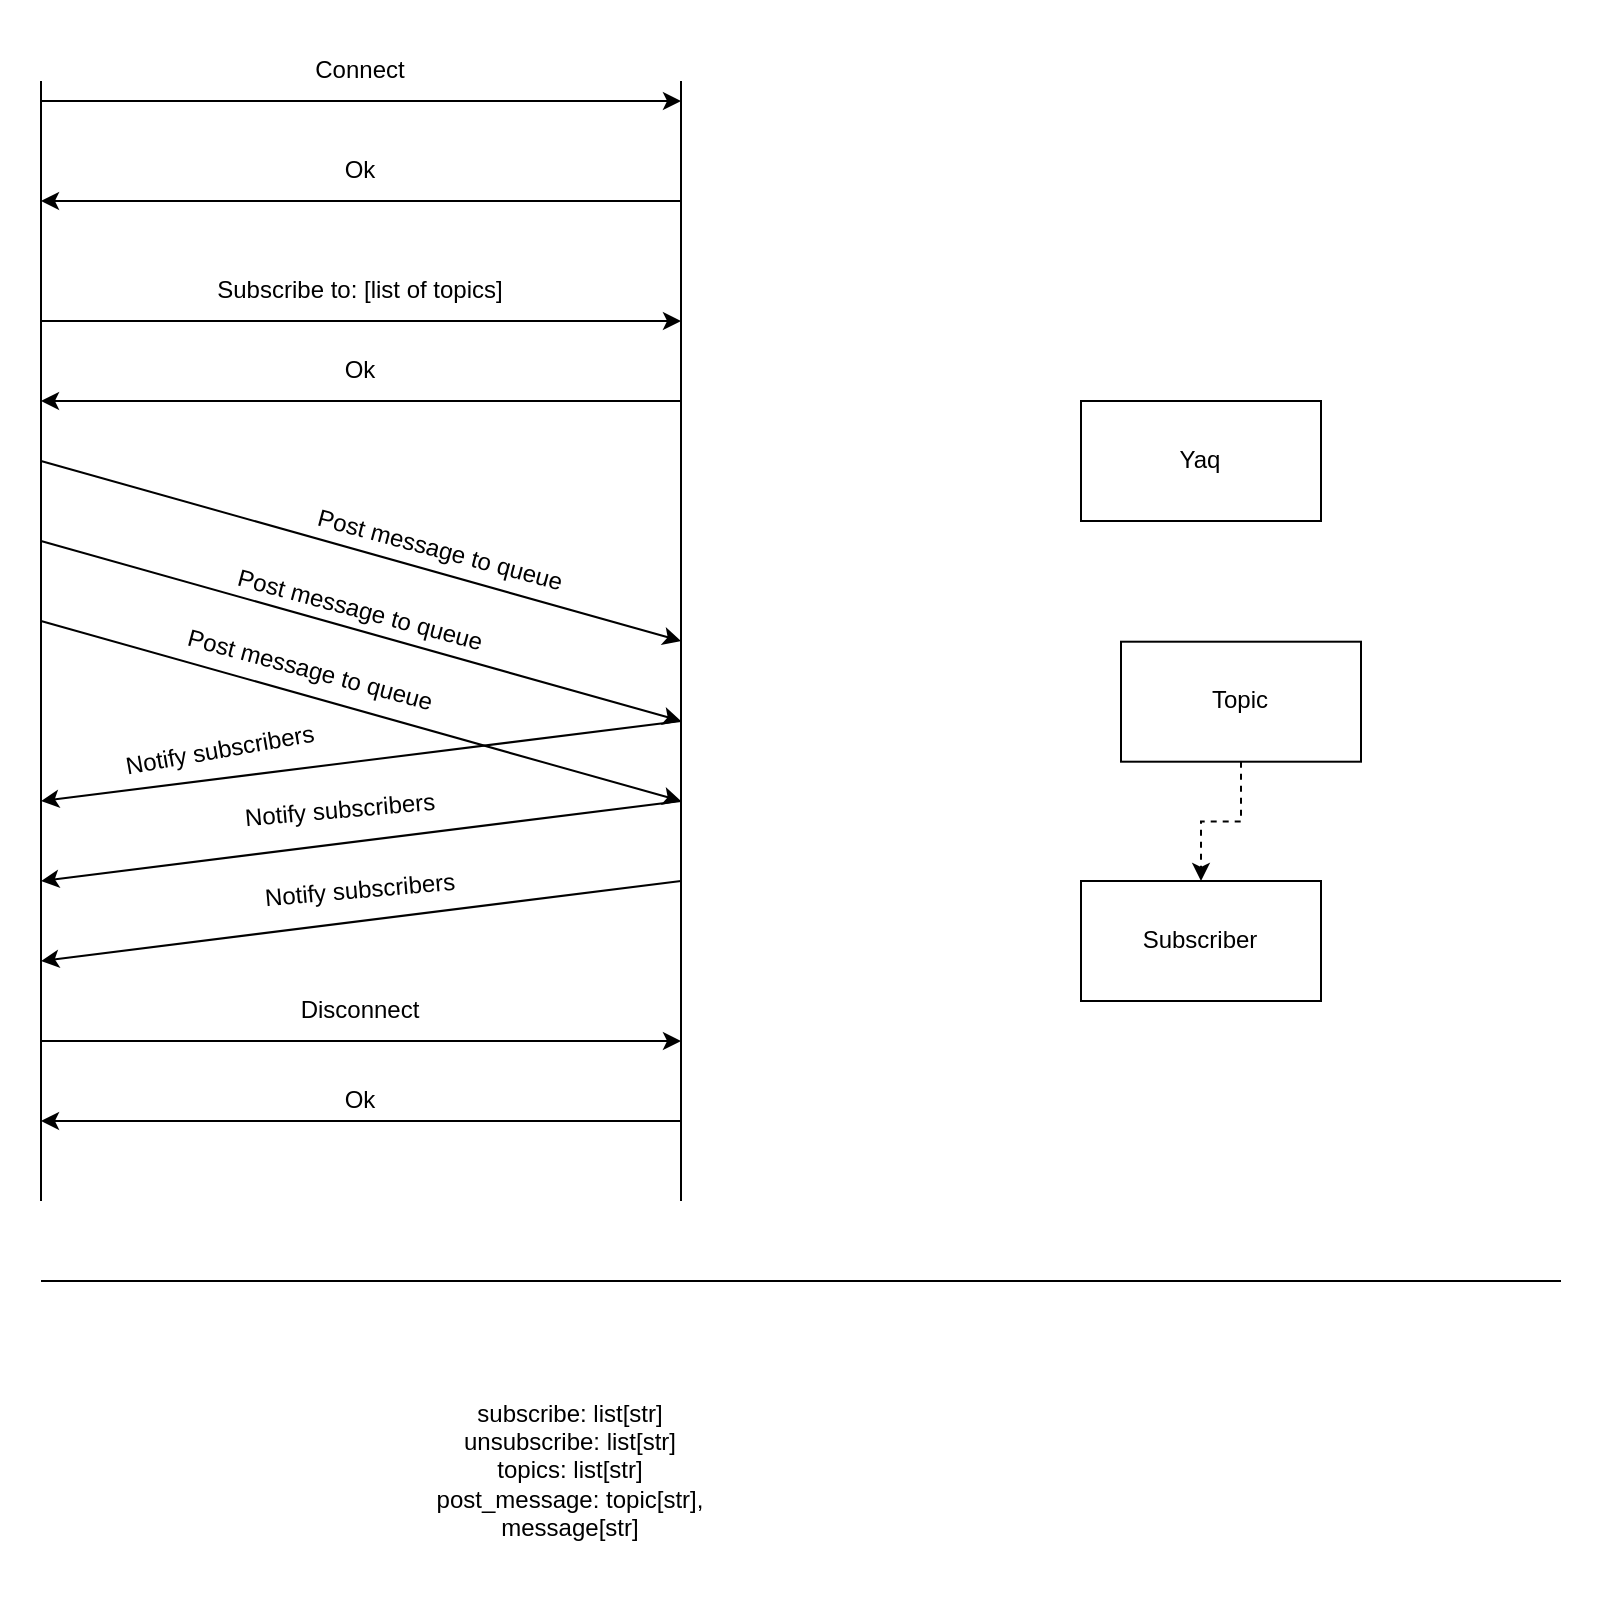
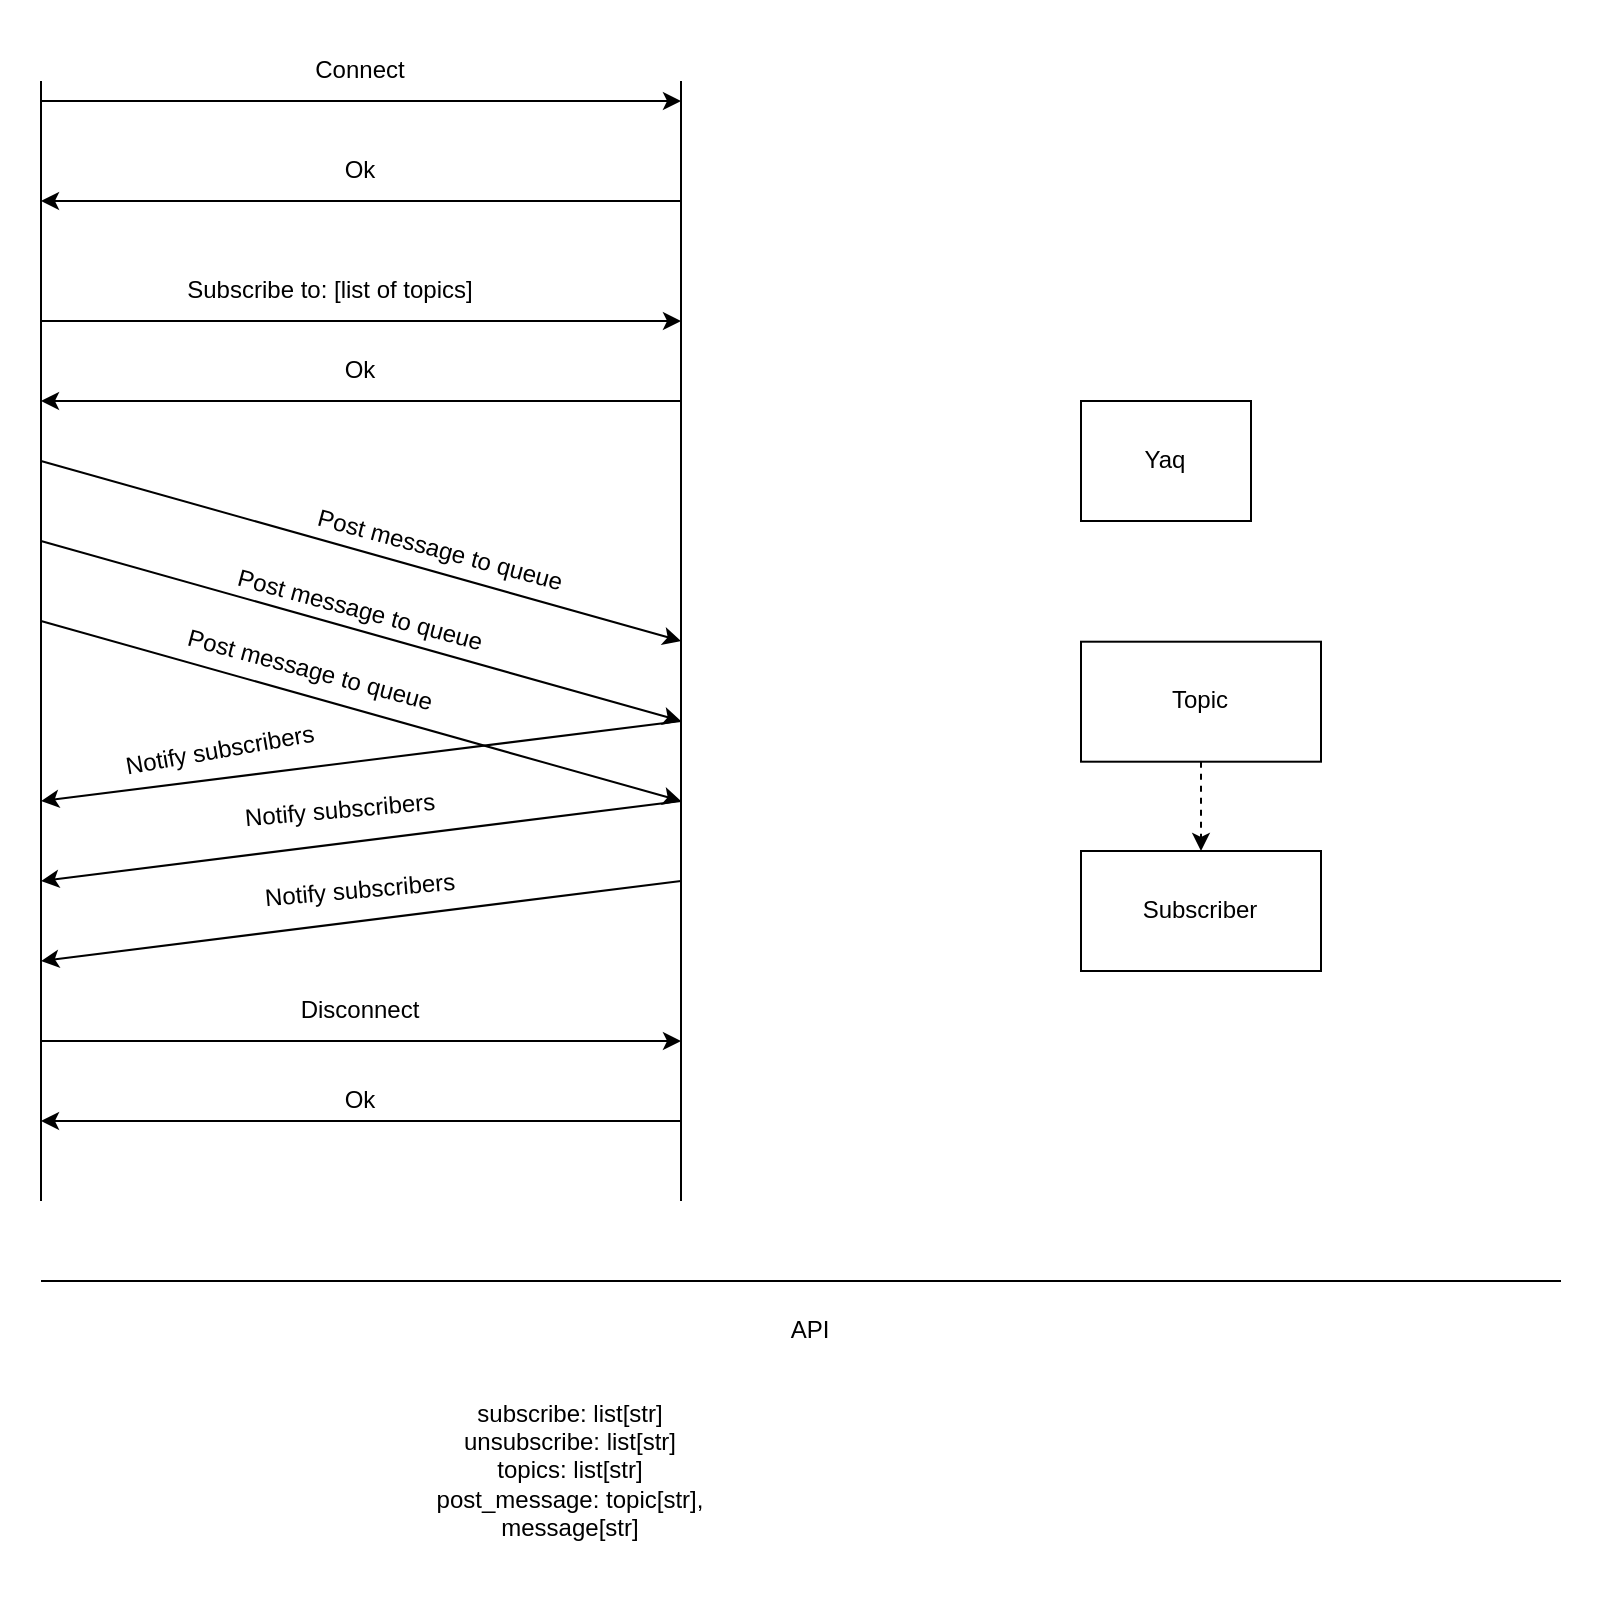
- <mxCell id="9" value="Subscribe to: [list of topics]" style="text;html=1;align=center;verticalAlign=middle;whiteSpace=wrap;rounded=0;" parent="1" vertex="1"><mxGeometry x="105" y="130" width="150" height="30" as="geometry" /></mxCell>
+ <mxCell id="9" value="Subscribe to: [list of topics]" style="text;html=1;align=center;verticalAlign=middle;whiteSpace=wrap;rounded=0;" parent="1" vertex="1"><mxGeometry x="90" y="130" width="150" height="30" as="geometry" /></mxCell>
- <mxCell id="28" value="Yaq" style="rounded=0;whiteSpace=wrap;html=1;" parent="1" vertex="1"><mxGeometry x="540" y="200" width="120" height="60" as="geometry" /></mxCell>
+ <mxCell id="28" value="Yaq" style="rounded=0;whiteSpace=wrap;html=1;" parent="1" vertex="1"><mxGeometry x="540" y="200" width="85" height="60" as="geometry" /></mxCell>
- <mxCell id="30" value="Topic" style="rounded=0;whiteSpace=wrap;html=1;" parent="1" vertex="1"><mxGeometry x="560" y="320.35" width="120" height="60" as="geometry" /></mxCell>
+ <mxCell id="30" value="Topic" style="rounded=0;whiteSpace=wrap;html=1;" parent="1" vertex="1"><mxGeometry x="540" y="320.35" width="120" height="60" as="geometry" /></mxCell>
- <mxCell id="31" value="Subscriber" style="rounded=0;whiteSpace=wrap;html=1;" parent="1" vertex="1"><mxGeometry x="540" y="440" width="120" height="60" as="geometry" /></mxCell>
+ <mxCell id="31" value="Subscriber" style="rounded=0;whiteSpace=wrap;html=1;" parent="1" vertex="1"><mxGeometry x="540" y="425" width="120" height="60" as="geometry" /></mxCell>
+ <mxCell id="33" value="API" style="text;html=1;align=center;verticalAlign=middle;whiteSpace=wrap;rounded=0;" vertex="1" parent="1"><mxGeometry x="375" y="650" width="60" height="30" as="geometry" /></mxCell>
